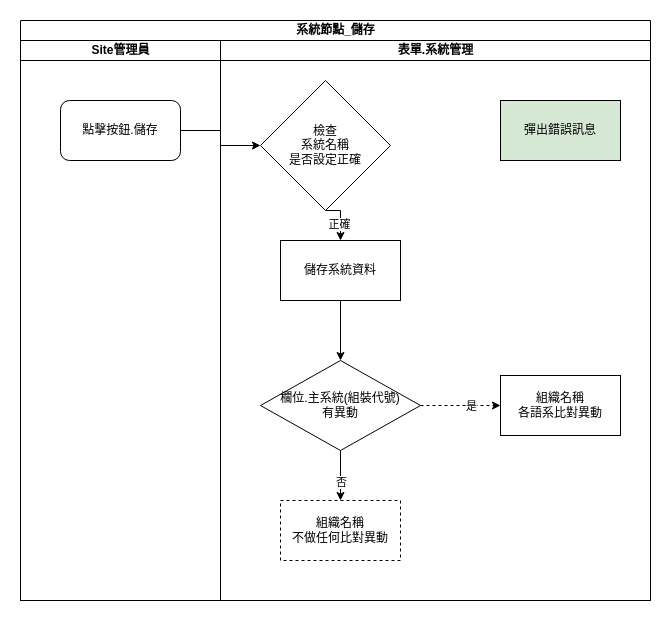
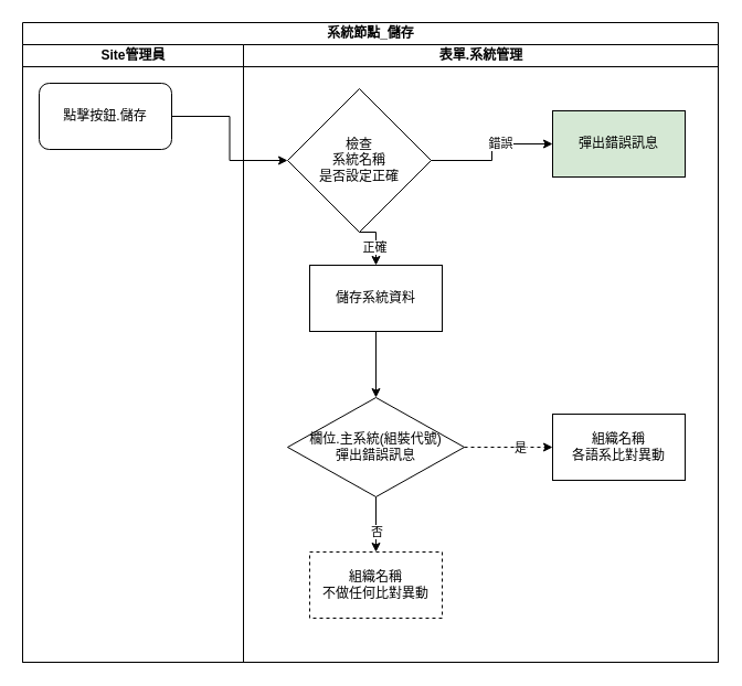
- <mxCell id="4" value="點擊按鈕.儲存" style="rounded=1;whiteSpace=wrap;html=1;" parent="3" vertex="1"><mxGeometry x="40" y="60" width="120" height="60" as="geometry" /></mxCell>
+ <mxCell id="4" value="點擊按鈕.儲存" style="rounded=1;whiteSpace=wrap;html=1;" parent="3" vertex="1"><mxGeometry x="15" y="35" width="120" height="60" as="geometry" /></mxCell>
+ <mxCell id="9" style="edgeStyle=orthogonalEdgeStyle;rounded=0;orthogonalLoop=1;jettySize=auto;html=1;exitX=1;exitY=0.5;exitDx=0;exitDy=0;entryX=0;entryY=0.5;entryDx=0;entryDy=0;" parent="6" source="12" target="21" edge="1"><mxGeometry relative="1" as="geometry" /></mxCell>
+ <mxCell id="10" value="錯誤" style="edgeLabel;html=1;align=center;verticalAlign=middle;resizable=0;points=[];" parent="9" vertex="1" connectable="0"><mxGeometry x="0.231" y="1" relative="1" as="geometry"><mxPoint as="offset" /></mxGeometry></mxCell>
- <mxCell id="19" value="欄位.主系統(組裝代號)&lt;br&gt;有異動" style="rhombus;whiteSpace=wrap;html=1;" parent="6" vertex="1"><mxGeometry x="40" y="320" width="160" height="90" as="geometry" /></mxCell>
+ <mxCell id="19" value="欄位.主系統(組裝代號)&lt;br&gt;彈出錯誤訊息" style="rhombus;whiteSpace=wrap;html=1;" parent="6" vertex="1"><mxGeometry x="40" y="320" width="160" height="90" as="geometry" /></mxCell>
